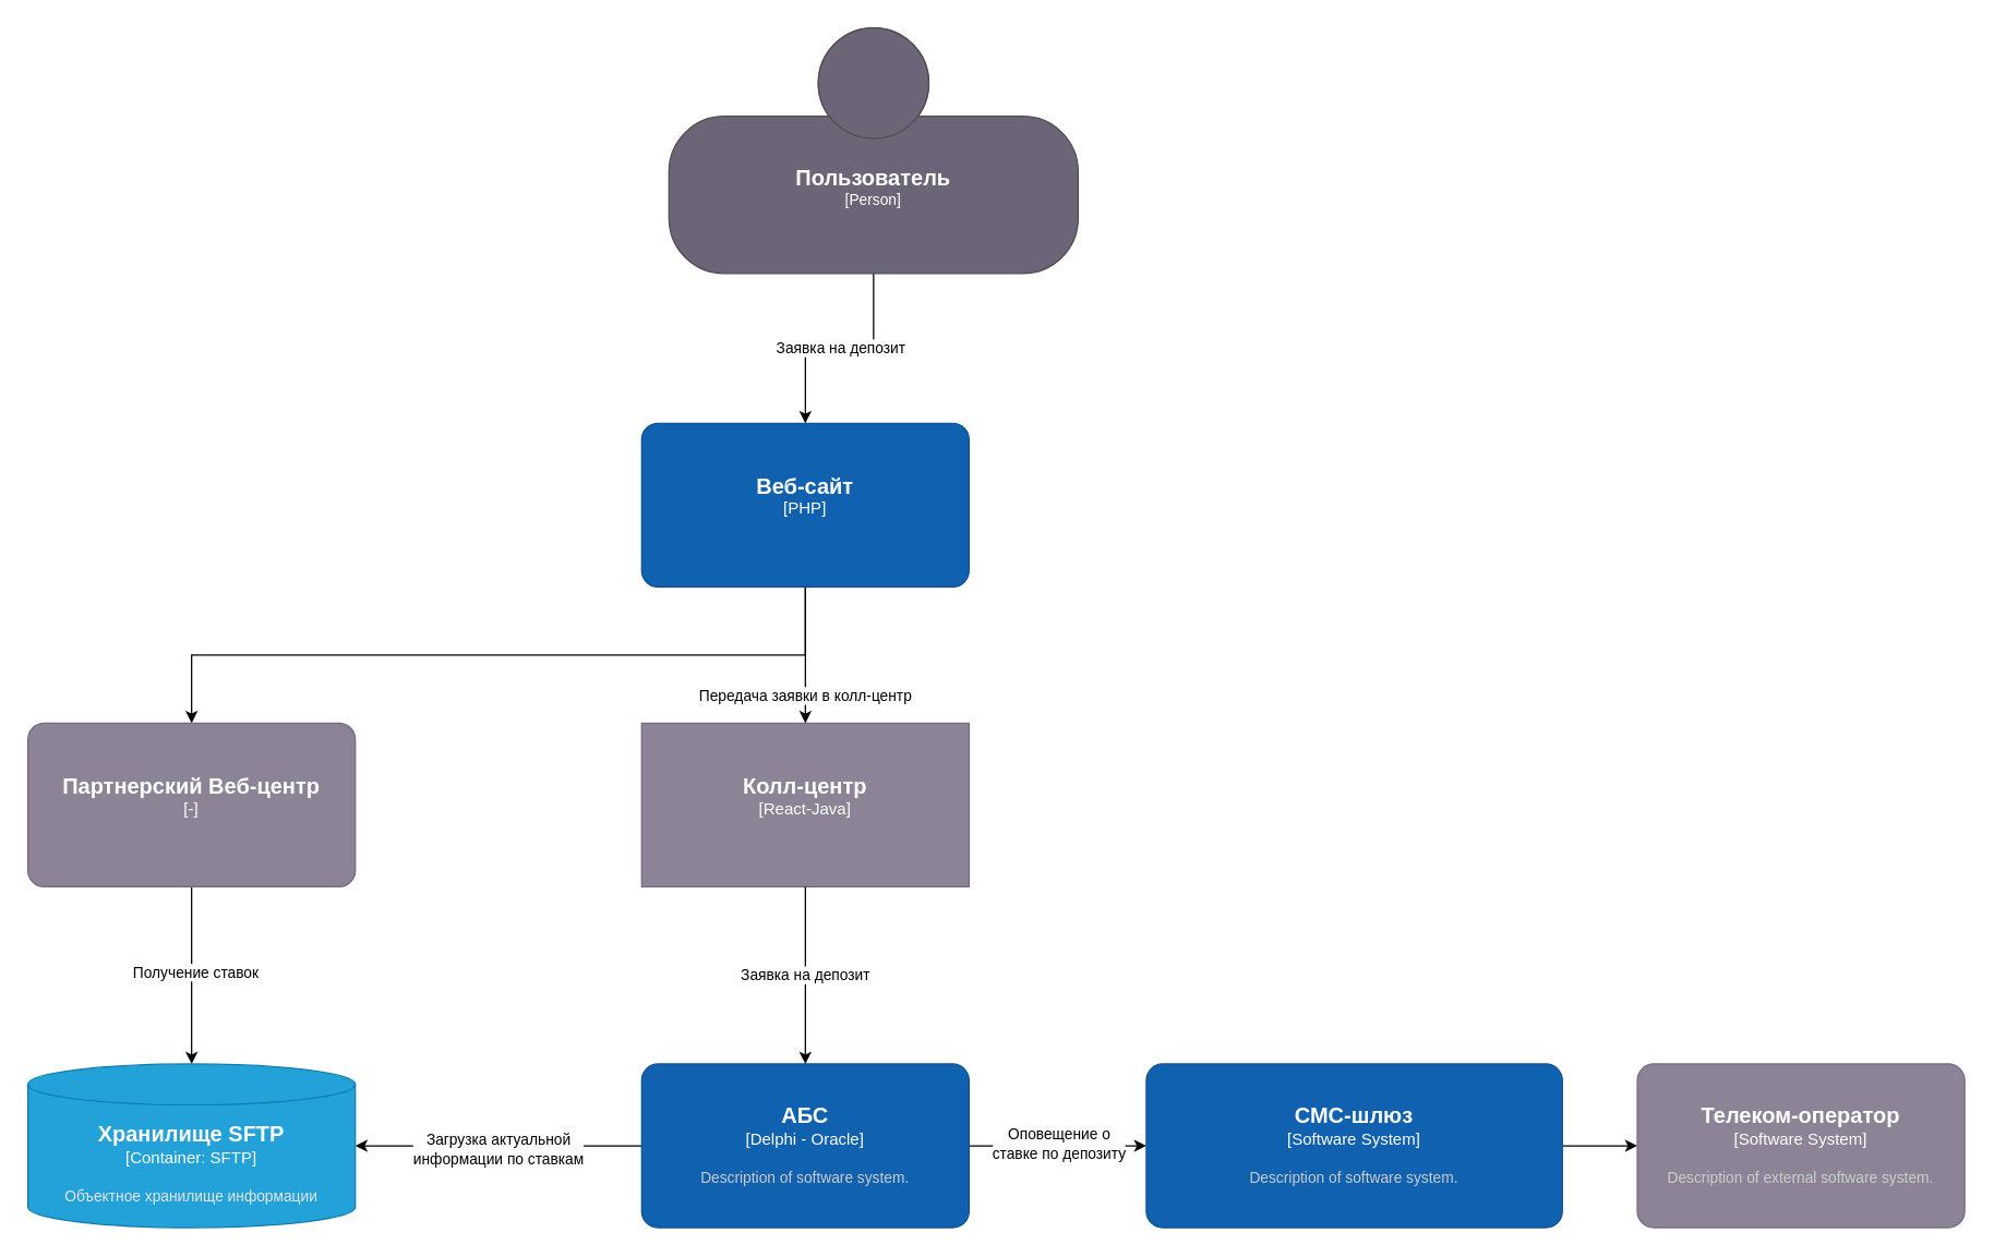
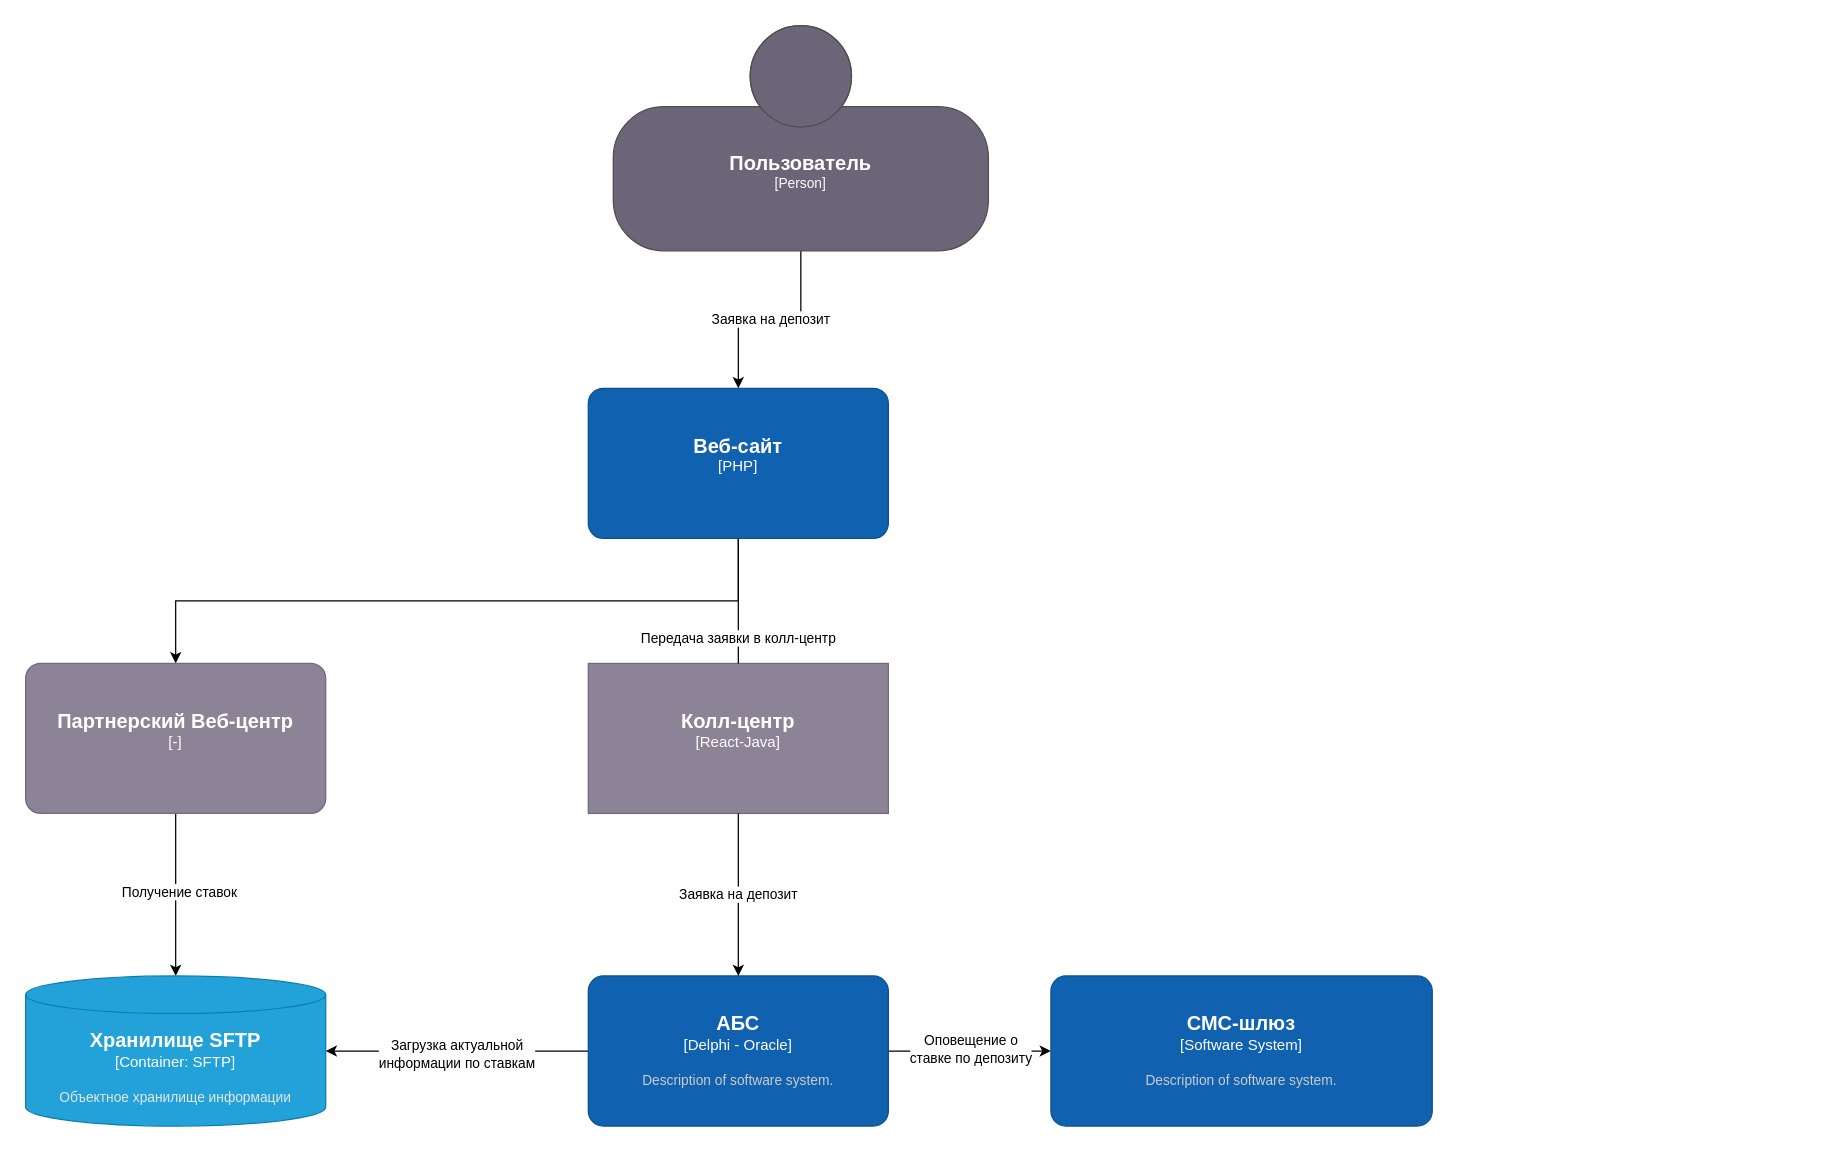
- <mxCell id="16" value="Передача заявки в колл-центр" style="edgeStyle=orthogonalEdgeStyle;rounded=0;orthogonalLoop=1;jettySize=auto;html=1;" edge="1" parent="1" source="18" target="2"><mxGeometry x="0.6" relative="1" as="geometry"><mxPoint as="offset" /></mxGeometry></mxCell>
+ <mxCell id="16" value="Передача заявки в колл-центр" style="edgeStyle=orthogonalEdgeStyle;rounded=0;orthogonalLoop=1;jettySize=auto;html=1;endArrow=none;" edge="1" parent="1" source="18" target="2"><mxGeometry x="0.6" relative="1" as="geometry"><mxPoint as="offset" /></mxGeometry></mxCell>
- <mxCell id="11" style="edgeStyle=orthogonalEdgeStyle;rounded=0;orthogonalLoop=1;jettySize=auto;html=1;" edge="1" parent="1" source="12" target="13"><mxGeometry relative="1" as="geometry" /></mxCell>
- <mxCell id="13" value="&lt;font style=&quot;font-size: 16px&quot;&gt;&lt;b&gt;Телеком-оператор&lt;/b&gt;&lt;/font&gt;&lt;div&gt;[Software System]&lt;/div&gt;&lt;br&gt;&lt;div&gt;&lt;font style=&quot;font-size: 11px&quot;&gt;&lt;font color=&quot;#cccccc&quot;&gt;Description of external software system.&lt;/font&gt;&lt;/div&gt;" style="rounded=1;whiteSpace=wrap;html=1;labelBackgroundColor=none;fillColor=#8C8496;fontColor=#ffffff;align=center;arcSize=10;strokeColor=#736782;metaEdit=1;resizable=0;points=[[0.25,0,0],[0.5,0,0],[0.75,0,0],[1,0.25,0],[1,0.5,0],[1,0.75,0],[0.75,1,0],[0.5,1,0],[0.25,1,0],[0,0.75,0],[0,0.5,0],[0,0.25,0]];" vertex="1" parent="1"><mxGeometry x="1200" y="780" width="240" height="120" as="geometry" /></mxCell>
